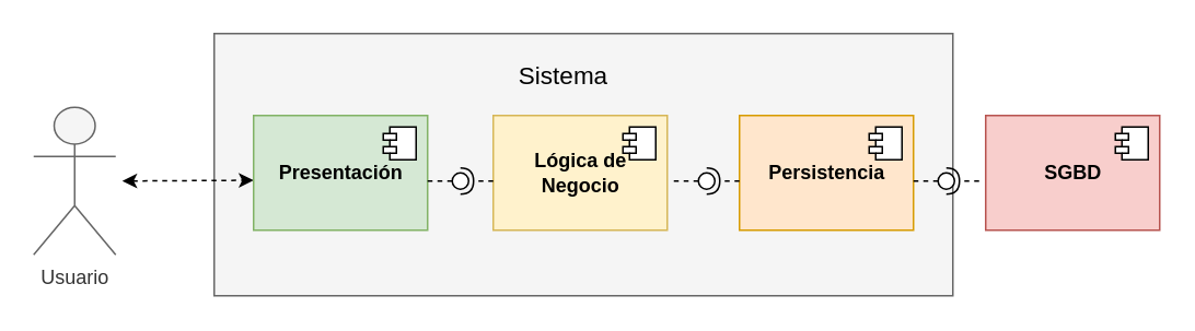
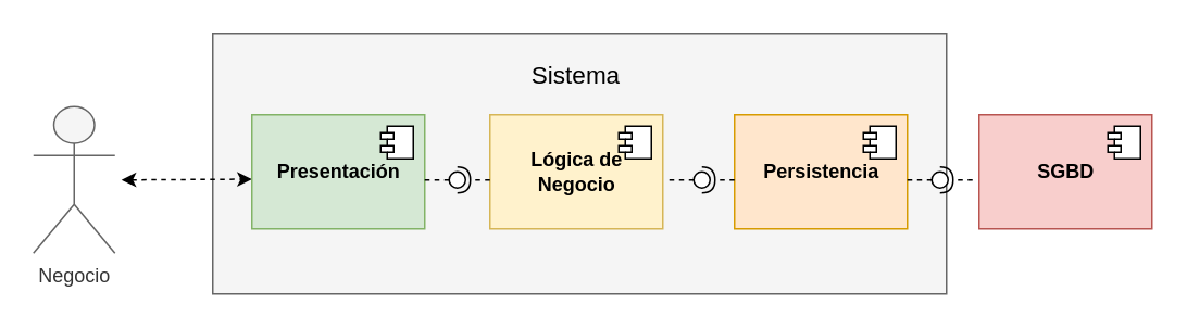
- <mxCell id="11" value="&lt;font style=&quot;font-size: 15px;&quot;&gt;Sistema&lt;/font&gt;" style="text;html=1;strokeColor=none;fillColor=none;align=center;verticalAlign=middle;whiteSpace=wrap;rounded=0;" vertex="1" parent="1"><mxGeometry x="313" y="30" width="60" height="30" as="geometry" /></mxCell>
+ <mxCell id="11" value="&lt;font style=&quot;font-size: 15px;&quot;&gt;Sistema&lt;/font&gt;" style="text;html=1;strokeColor=none;fillColor=none;align=center;verticalAlign=middle;whiteSpace=wrap;rounded=0;" vertex="1" parent="1"><mxGeometry x="323" y="30" width="60" height="30" as="geometry" /></mxCell>
- <mxCell id="2" value="Usuario" style="shape=umlActor;verticalLabelPosition=bottom;verticalAlign=top;html=1;outlineConnect=0;fillColor=#f5f5f5;strokeColor=#666666;fontColor=#333333;" vertex="1" parent="1"><mxGeometry x="20" y="65" width="50" height="90" as="geometry" /></mxCell>
+ <mxCell id="2" value="Negocio" style="shape=umlActor;verticalLabelPosition=bottom;verticalAlign=top;html=1;outlineConnect=0;fillColor=#f5f5f5;strokeColor=#666666;fontColor=#333333;" vertex="1" parent="1"><mxGeometry x="20" y="65" width="50" height="90" as="geometry" /></mxCell>
